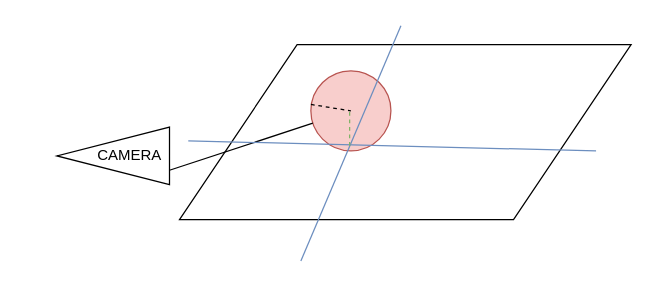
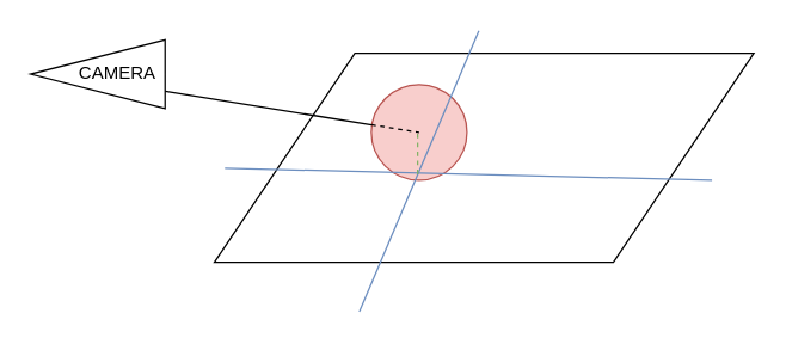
- <mxCell id="5" value="&amp;nbsp; &amp;nbsp; &amp;nbsp; &amp;nbsp; CAMERA" style="triangle;whiteSpace=wrap;html=1;direction=west;" vertex="1" parent="2"><mxGeometry x="25" y="75" width="90" height="46" as="geometry" /></mxCell>
+ <mxCell id="5" value="&amp;nbsp; &amp;nbsp; &amp;nbsp; &amp;nbsp; CAMERA" style="triangle;whiteSpace=wrap;html=1;direction=west;" vertex="1" parent="2"><mxGeometry width="90" height="46" as="geometry" /></mxCell>
